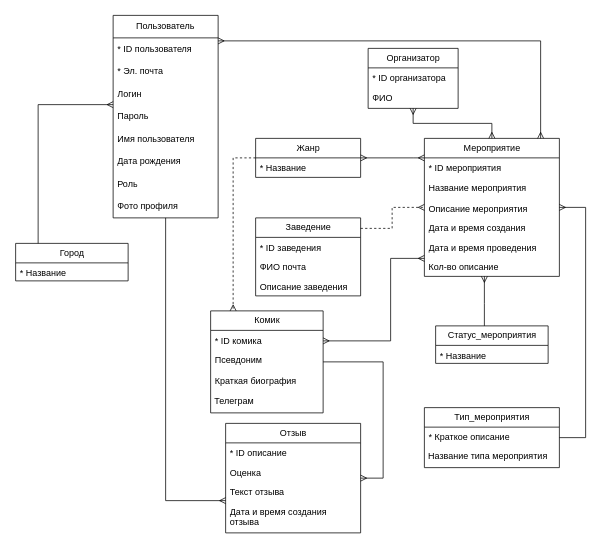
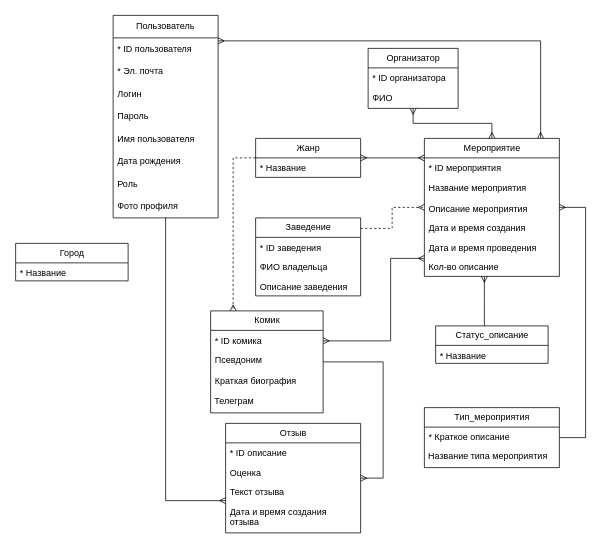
- <mxCell id="53" value="" style="edgeStyle=orthogonalEdgeStyle;fontSize=12;html=1;endArrow=ERmany;rounded=0;" parent="1" source="51" target="2" edge="1"><mxGeometry width="100" height="100" relative="1" as="geometry"><mxPoint x="-190" y="244" as="sourcePoint" /><mxPoint x="-90" y="144" as="targetPoint" /><Array as="points"><mxPoint x="50" y="139" /></Array></mxGeometry></mxCell>
- <mxCell id="13" value="ФИО почта" style="text;strokeColor=none;fillColor=none;align=left;verticalAlign=top;spacingLeft=4;spacingRight=4;overflow=hidden;rotatable=0;points=[[0,0.5],[1,0.5]];portConstraint=eastwest;whiteSpace=wrap;html=1;" parent="11" vertex="1"><mxGeometry y="52" width="140" height="26" as="geometry" /></mxCell>
+ <mxCell id="13" value="ФИО владельца" style="text;strokeColor=none;fillColor=none;align=left;verticalAlign=top;spacingLeft=4;spacingRight=4;overflow=hidden;rotatable=0;points=[[0,0.5],[1,0.5]];portConstraint=eastwest;whiteSpace=wrap;html=1;" parent="11" vertex="1"><mxGeometry y="52" width="140" height="26" as="geometry" /></mxCell>
- <mxCell id="32" value="Статус_мероприятия" style="swimlane;fontStyle=0;childLayout=stackLayout;horizontal=1;startSize=26;fillColor=none;horizontalStack=0;resizeParent=1;resizeParentMax=0;resizeLast=0;collapsible=1;marginBottom=0;html=1;" parent="1" vertex="1"><mxGeometry x="580" y="434" width="150" height="50" as="geometry" /></mxCell>
+ <mxCell id="32" value="Статус_описание" style="swimlane;fontStyle=0;childLayout=stackLayout;horizontal=1;startSize=26;fillColor=none;horizontalStack=0;resizeParent=1;resizeParentMax=0;resizeLast=0;collapsible=1;marginBottom=0;html=1;" parent="1" vertex="1"><mxGeometry x="580" y="434" width="150" height="50" as="geometry" /></mxCell>
